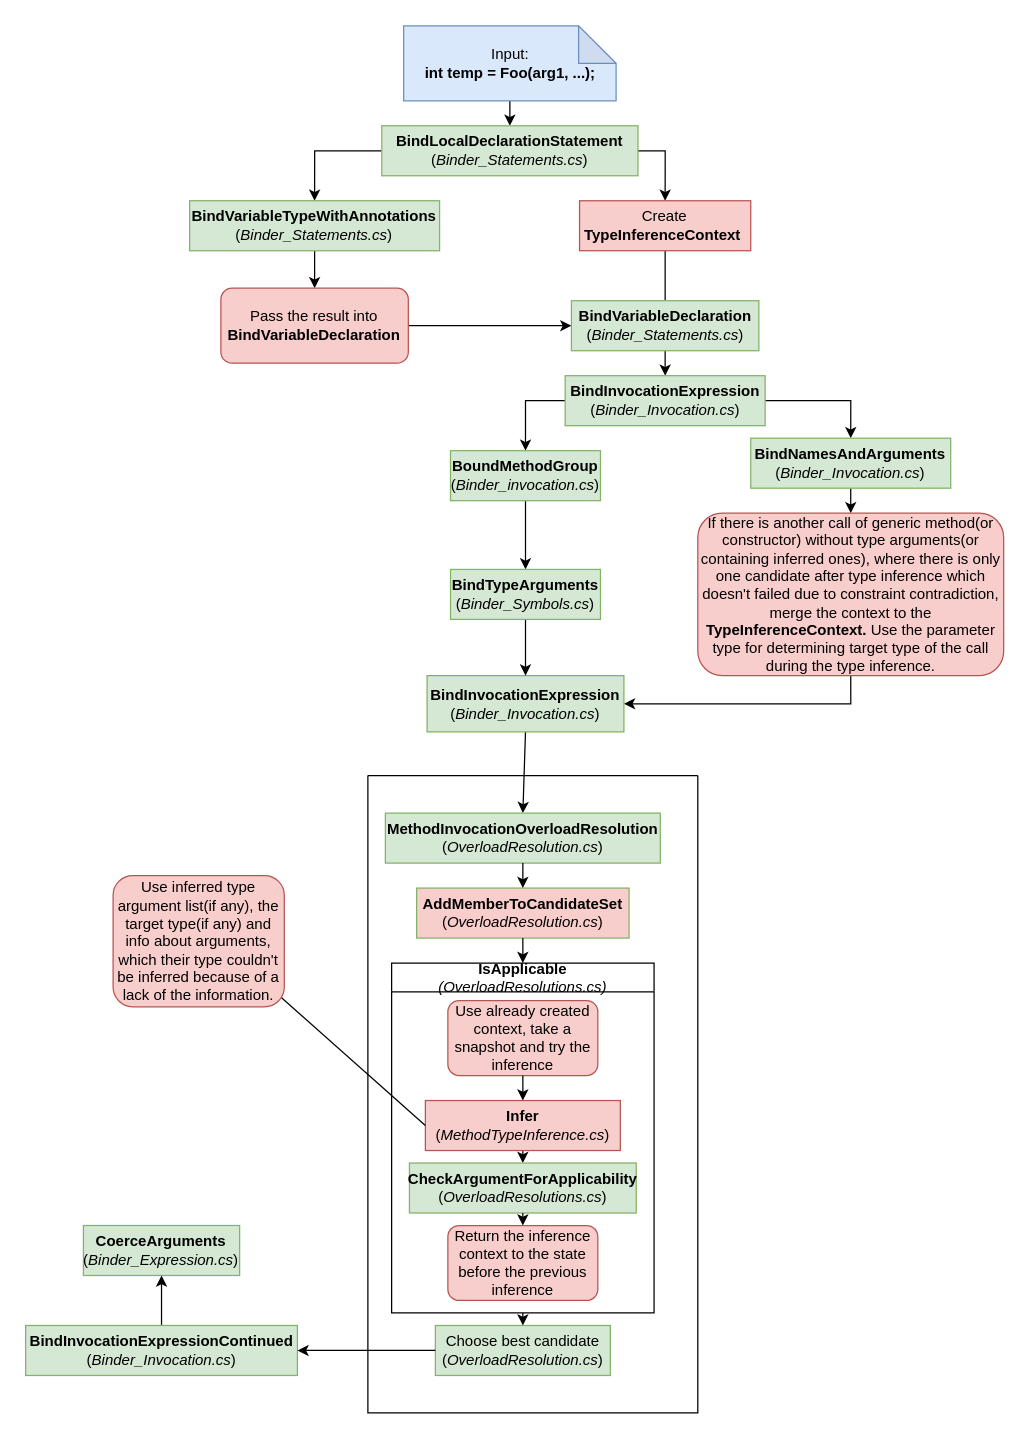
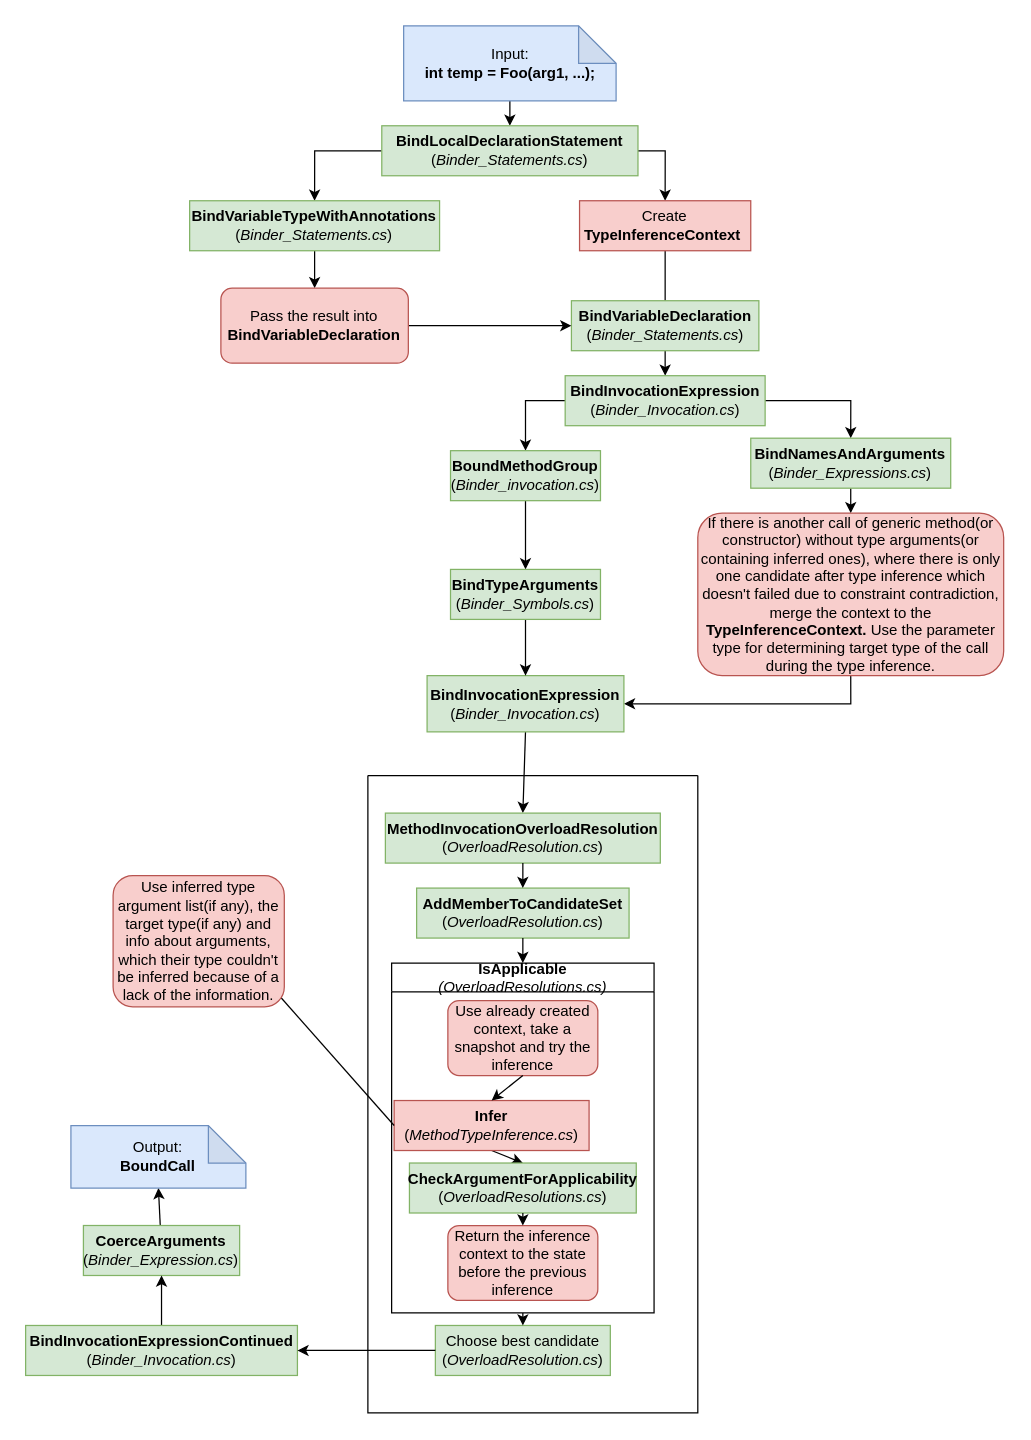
- <mxCell id="19" value="&lt;b&gt;BindNamesAndArguments&lt;/b&gt;&lt;br&gt;(&lt;i&gt;Binder_Invocation.cs&lt;/i&gt;)" style="rounded=0;whiteSpace=wrap;html=1;fillColor=#d5e8d4;strokeColor=#82b366;" parent="1" vertex="1"><mxGeometry x="600.25" y="350" width="160" height="40" as="geometry" /></mxCell>
+ <mxCell id="19" value="&lt;b&gt;BindNamesAndArguments&lt;/b&gt;&lt;br&gt;(&lt;i&gt;Binder_Expressions.cs&lt;/i&gt;)" style="rounded=0;whiteSpace=wrap;html=1;fillColor=#d5e8d4;strokeColor=#82b366;" parent="1" vertex="1"><mxGeometry x="600.25" y="350" width="160" height="40" as="geometry" /></mxCell>
- <mxCell id="31" value="&lt;b&gt;AddMemberToCandidateSet&lt;/b&gt;&lt;br&gt;(&lt;i&gt;OverloadResolution.cs&lt;/i&gt;)" style="rounded=0;whiteSpace=wrap;html=1;fillColor=#f8cecc;strokeColor=#82b366;" parent="29" vertex="1"><mxGeometry x="39" y="90" width="170" height="40" as="geometry" /></mxCell>
+ <mxCell id="31" value="&lt;b&gt;AddMemberToCandidateSet&lt;/b&gt;&lt;br&gt;(&lt;i&gt;OverloadResolution.cs&lt;/i&gt;)" style="rounded=0;whiteSpace=wrap;html=1;fillColor=#d5e8d4;strokeColor=#82b366;" parent="29" vertex="1"><mxGeometry x="39" y="90" width="170" height="40" as="geometry" /></mxCell>
- <mxCell id="35" value="&lt;b&gt;Infer&lt;/b&gt;&lt;br&gt;(&lt;i&gt;MethodTypeInference.cs&lt;/i&gt;)" style="rounded=0;whiteSpace=wrap;html=1;fillColor=#f8cecc;strokeColor=#b85450;" parent="33" vertex="1"><mxGeometry x="27" y="110" width="156" height="40" as="geometry" /></mxCell>
+ <mxCell id="35" value="&lt;b&gt;Infer&lt;/b&gt;&lt;br&gt;(&lt;i&gt;MethodTypeInference.cs&lt;/i&gt;)" style="rounded=0;whiteSpace=wrap;html=1;fillColor=#f8cecc;strokeColor=#b85450;" parent="33" vertex="1"><mxGeometry x="2" y="110" width="156" height="40" as="geometry" /></mxCell>
+ <mxCell id="28" value="Output:&lt;br&gt;&lt;b&gt;BoundCall&lt;/b&gt;" style="shape=note;whiteSpace=wrap;html=1;backgroundOutline=1;darkOpacity=0.05;fillColor=#dae8fc;strokeColor=#6c8ebf;" parent="1" vertex="1"><mxGeometry x="56.25" y="900" width="140" height="50" as="geometry" /></mxCell>
+ <mxCell id="24" style="rounded=0;orthogonalLoop=1;jettySize=auto;html=1;entryX=0.5;entryY=1;entryDx=0;entryDy=0;entryPerimeter=0;" parent="1" source="25" target="28" edge="1"><mxGeometry relative="1" as="geometry"><mxPoint x="206.25" y="1030" as="sourcePoint" /><mxPoint x="206.25" y="1010" as="targetPoint" /></mxGeometry></mxCell>
